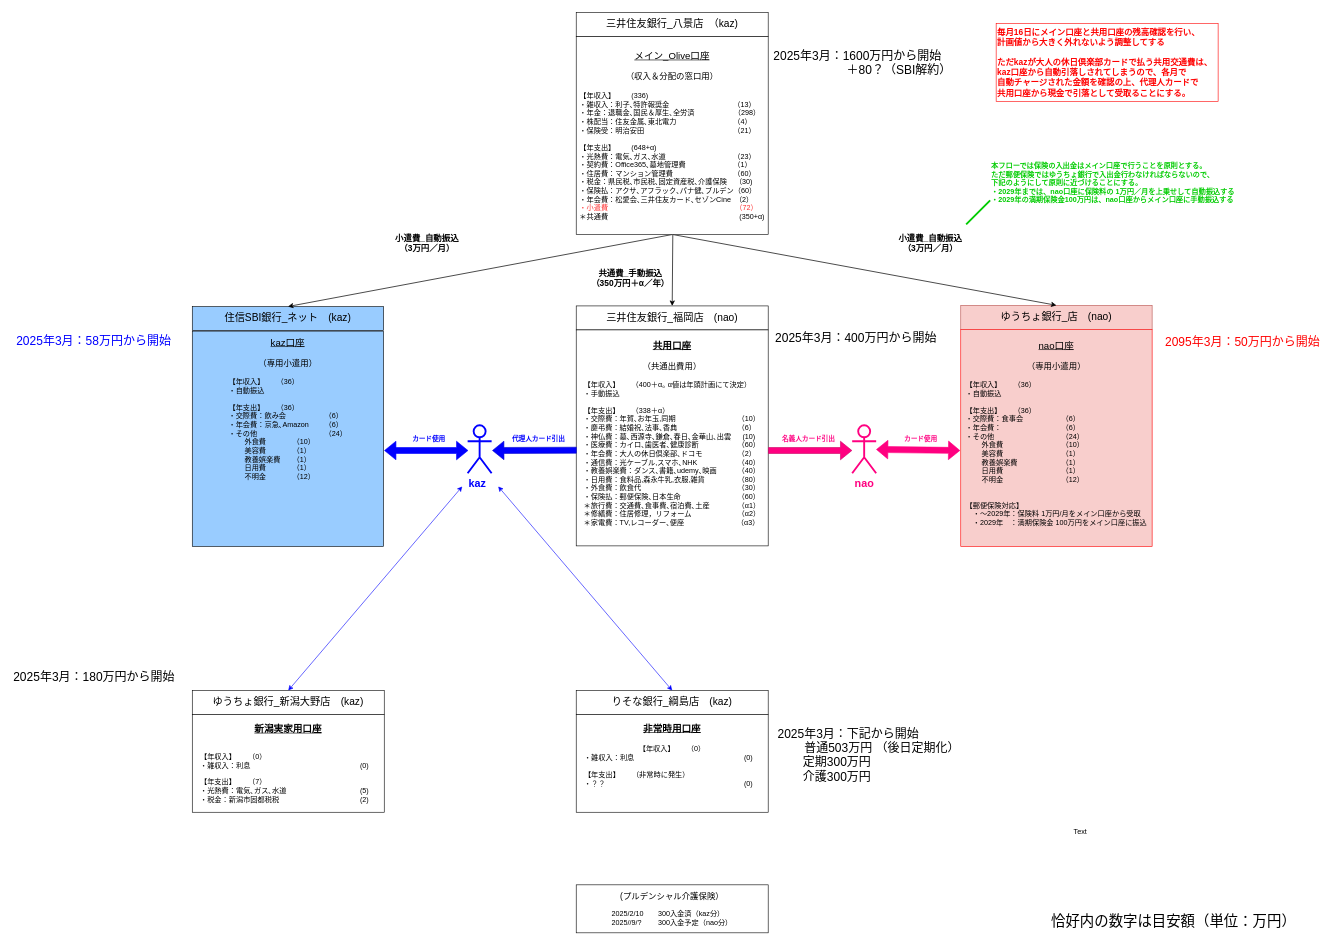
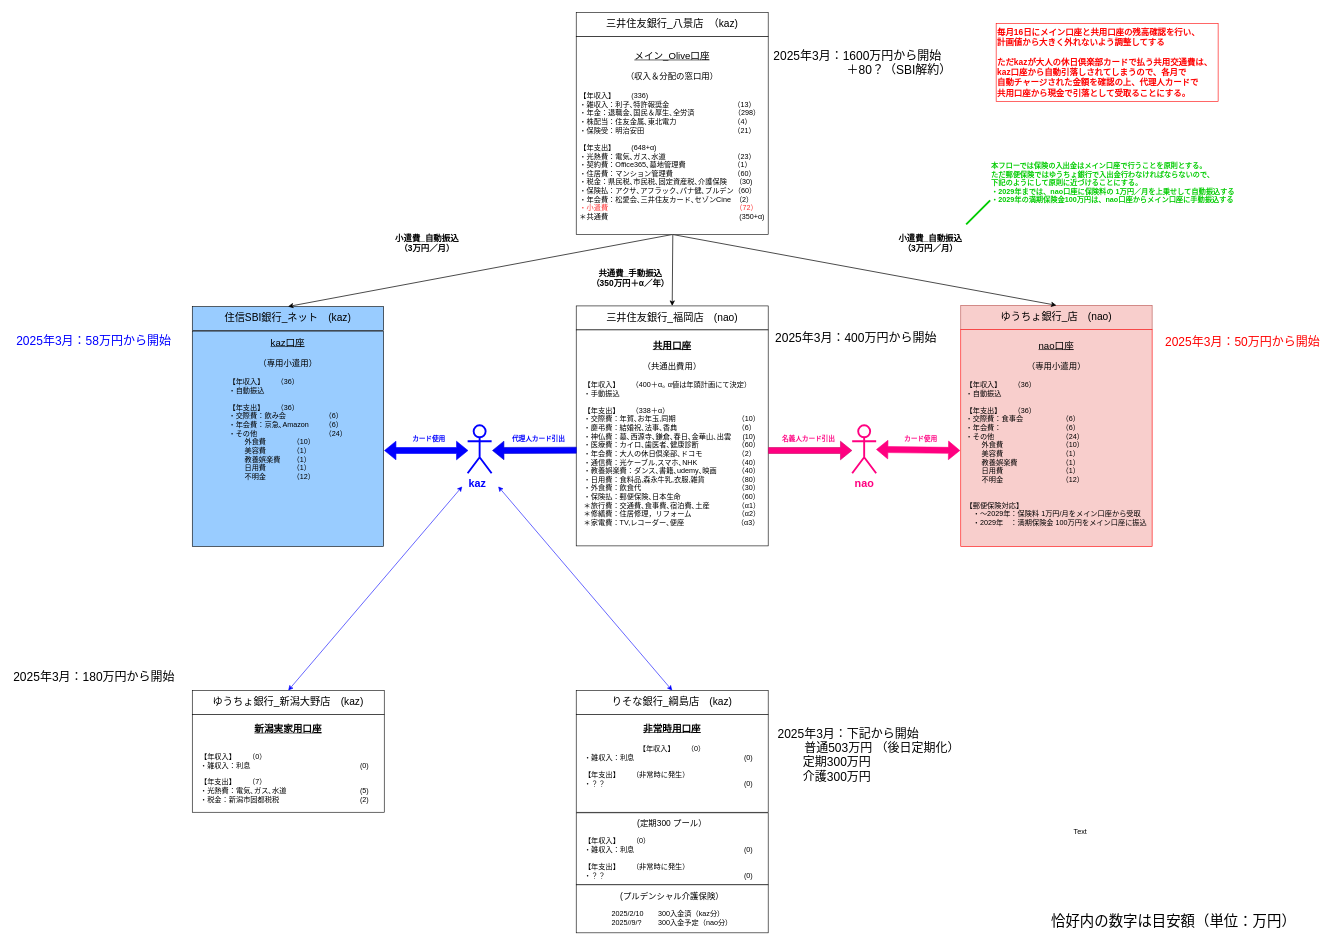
- <mxCell id="35" value="2095年3月：50万円から開始" style="text;whiteSpace=wrap;fontSize=20;fontColor=#FF0000;" parent="1" vertex="1"><mxGeometry x="1940" y="551" width="270" height="40" as="geometry" /></mxCell>
+ <mxCell id="35" value="2025年3月：50万円から開始" style="text;whiteSpace=wrap;fontSize=20;fontColor=#FF0000;" parent="1" vertex="1"><mxGeometry x="1940" y="551" width="270" height="40" as="geometry" /></mxCell>
+ <mxCell id="38" value="&lt;div style=&quot;&quot;&gt;&lt;div style=&quot;text-align: center;&quot;&gt;&lt;div&gt;&lt;font style=&quot;font-size: 14px;&quot;&gt;(&lt;/font&gt;&lt;span style=&quot;font-size: 14px; background-color: transparent; color: light-dark(rgb(0, 0, 0), rgb(255, 255, 255));&quot;&gt;定期300 プール）&lt;/span&gt;&lt;/div&gt;&lt;/div&gt;&lt;/div&gt;&lt;div style=&quot;text-align: left;&quot;&gt;&lt;br&gt;&lt;/div&gt;&lt;div style=&quot;text-align: left;&quot;&gt;【年収入】&lt;span style=&quot;white-space: pre;&quot;&gt;&#09;&lt;/span&gt;&lt;span style=&quot;background-color: transparent; color: light-dark(rgb(0, 0, 0), rgb(255, 255, 255));&quot;&gt;（0）&lt;/span&gt;&lt;/div&gt;&lt;div style=&quot;text-align: left;&quot;&gt;・雑収入：利息&lt;span style=&quot;white-space: pre;&quot;&gt;&#09;&lt;/span&gt;&lt;span style=&quot;white-space: pre;&quot;&gt;&#09;&lt;/span&gt;&lt;span style=&quot;white-space: pre;&quot;&gt;&#09;&lt;/span&gt;&lt;span style=&quot;white-space: pre;&quot;&gt;&#09;&lt;/span&gt;&lt;span style=&quot;white-space: pre;&quot;&gt;&#09;&lt;/span&gt;&lt;span style=&quot;white-space: pre;&quot;&gt;&#09;&lt;/span&gt;&lt;span style=&quot;white-space: pre;&quot;&gt;&#09;&lt;/span&gt;(0)&lt;span style=&quot;white-space: pre;&quot;&gt;&#09;&lt;/span&gt;&lt;/div&gt;&lt;div style=&quot;text-align: left;&quot;&gt;&lt;br&gt;&lt;/div&gt;&lt;div style=&quot;text-align: left;&quot;&gt;【年支出】&lt;span style=&quot;white-space: pre;&quot;&gt;&#09;&lt;/span&gt;（非常時に発生）&lt;/div&gt;&lt;div style=&quot;text-align: left;&quot;&gt;&lt;div&gt;・？？&lt;span style=&quot;white-space: pre;&quot;&gt;&#09;&lt;/span&gt;&lt;span style=&quot;white-space: pre;&quot;&gt;&#09;&lt;/span&gt;&lt;span style=&quot;white-space: pre;&quot;&gt;&#09;&lt;/span&gt;&lt;span style=&quot;white-space: pre;&quot;&gt;&#09;&lt;/span&gt;&lt;span style=&quot;white-space: pre;&quot;&gt;&#09;&lt;/span&gt;&lt;span style=&quot;white-space: pre;&quot;&gt;&#09;&lt;/span&gt;&lt;span style=&quot;white-space: pre;&quot;&gt;&#09;&lt;/span&gt;&lt;span style=&quot;white-space: pre;&quot;&gt;&#09;&lt;/span&gt;&lt;span style=&quot;white-space: pre;&quot;&gt;&#09;&lt;/span&gt;(0)&lt;/div&gt;&lt;/div&gt;" style="rounded=0;whiteSpace=wrap;html=1;align=center;" parent="1" vertex="1"><mxGeometry x="960" y="1354" width="320" height="120" as="geometry" /></mxCell>
